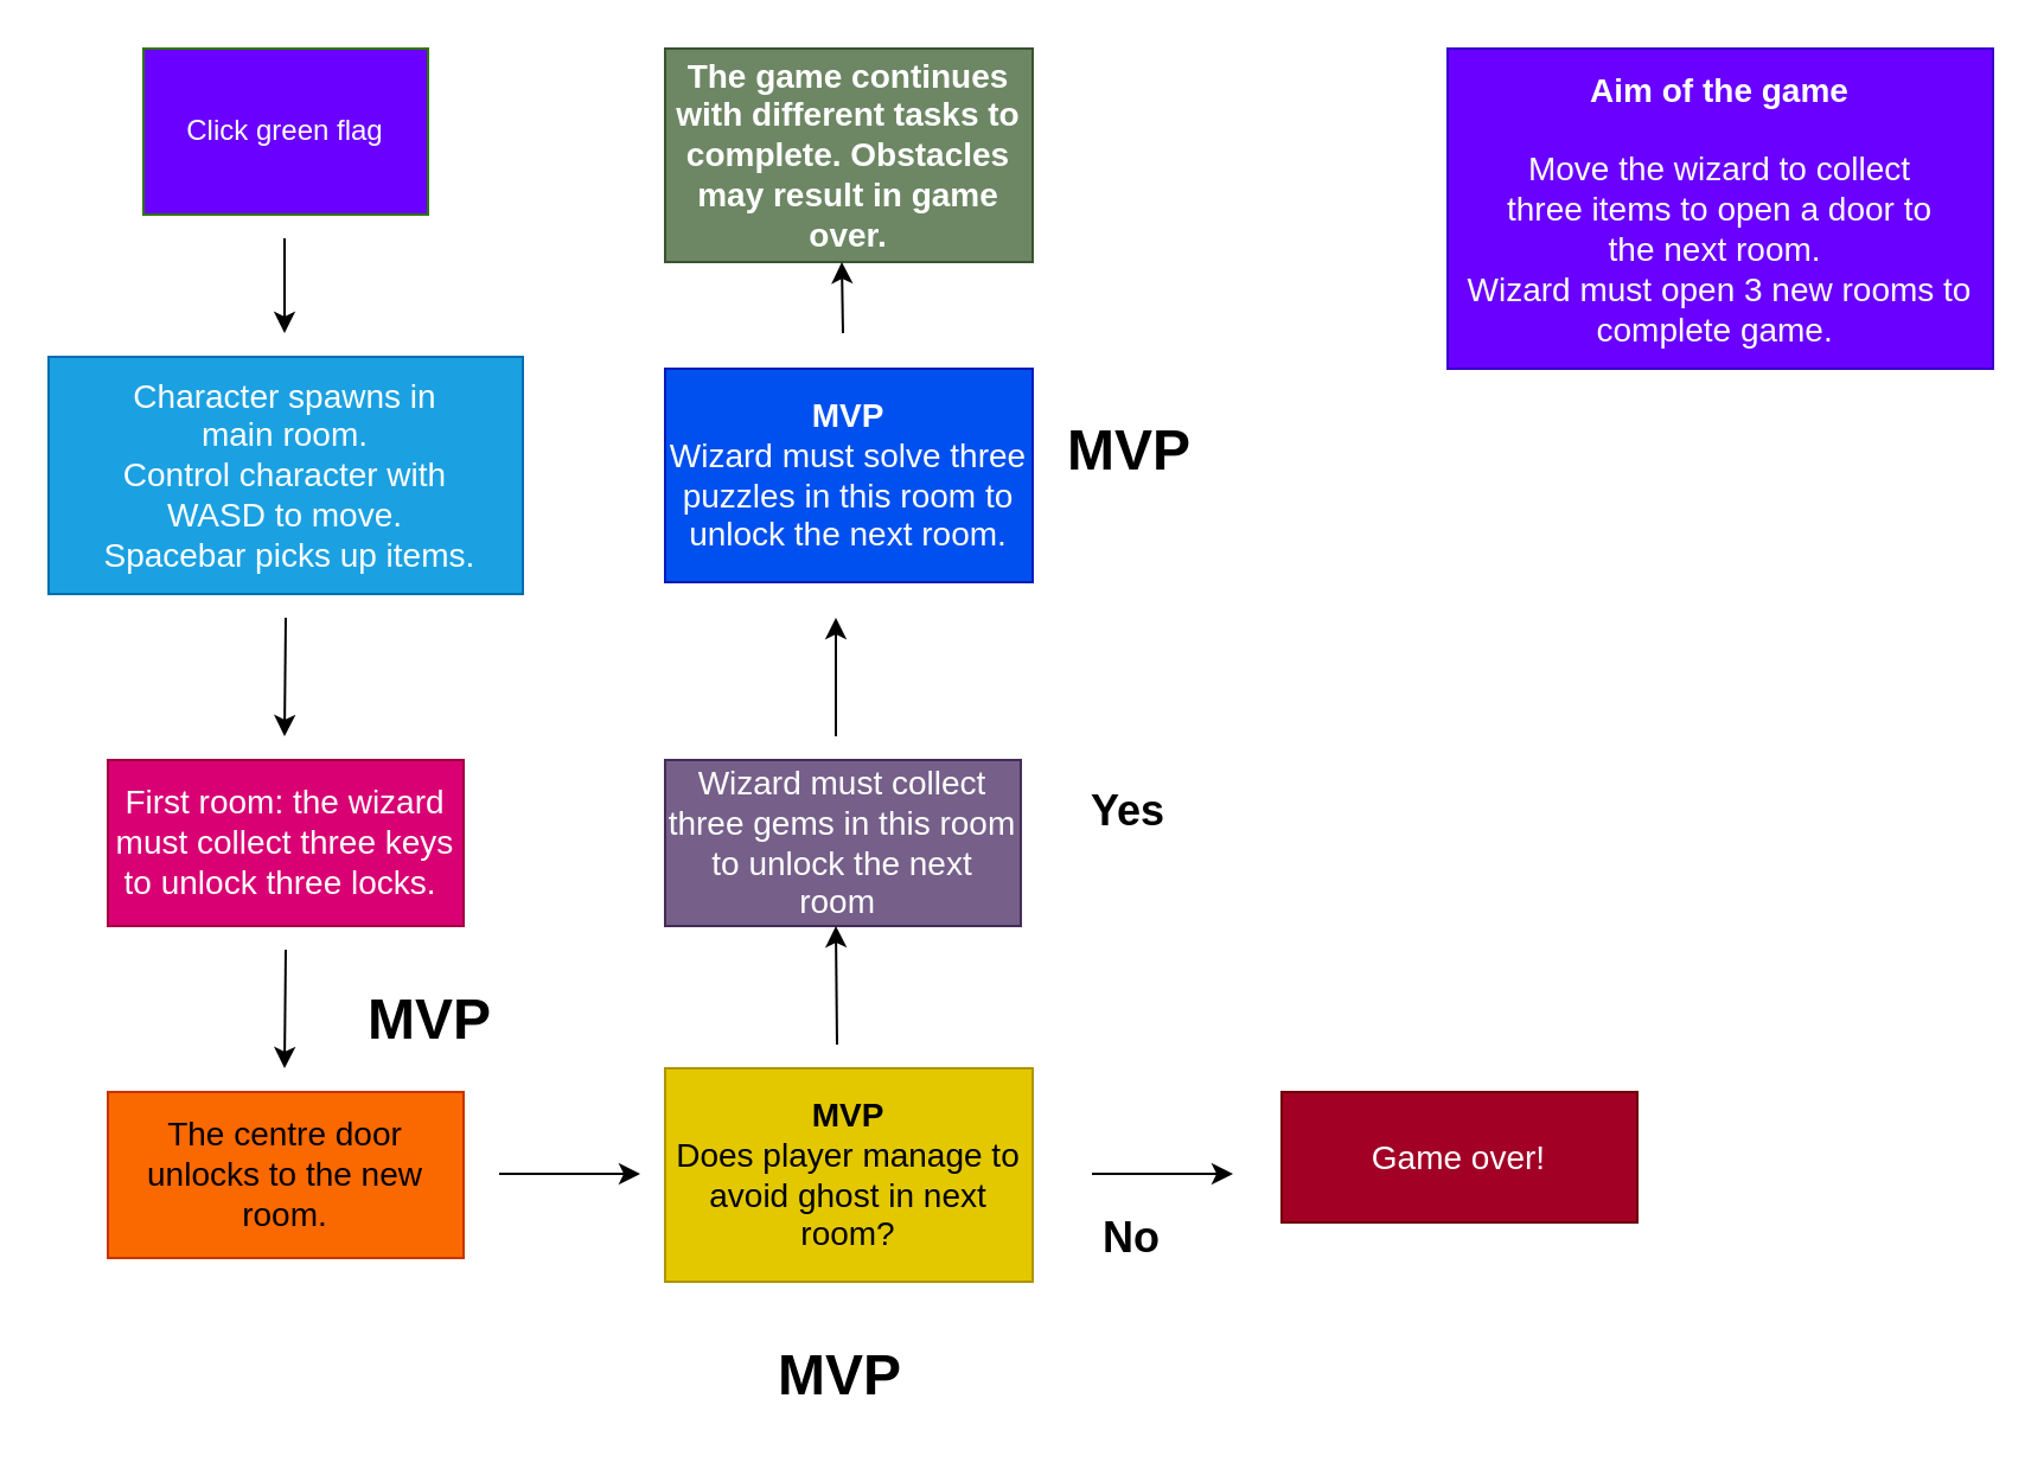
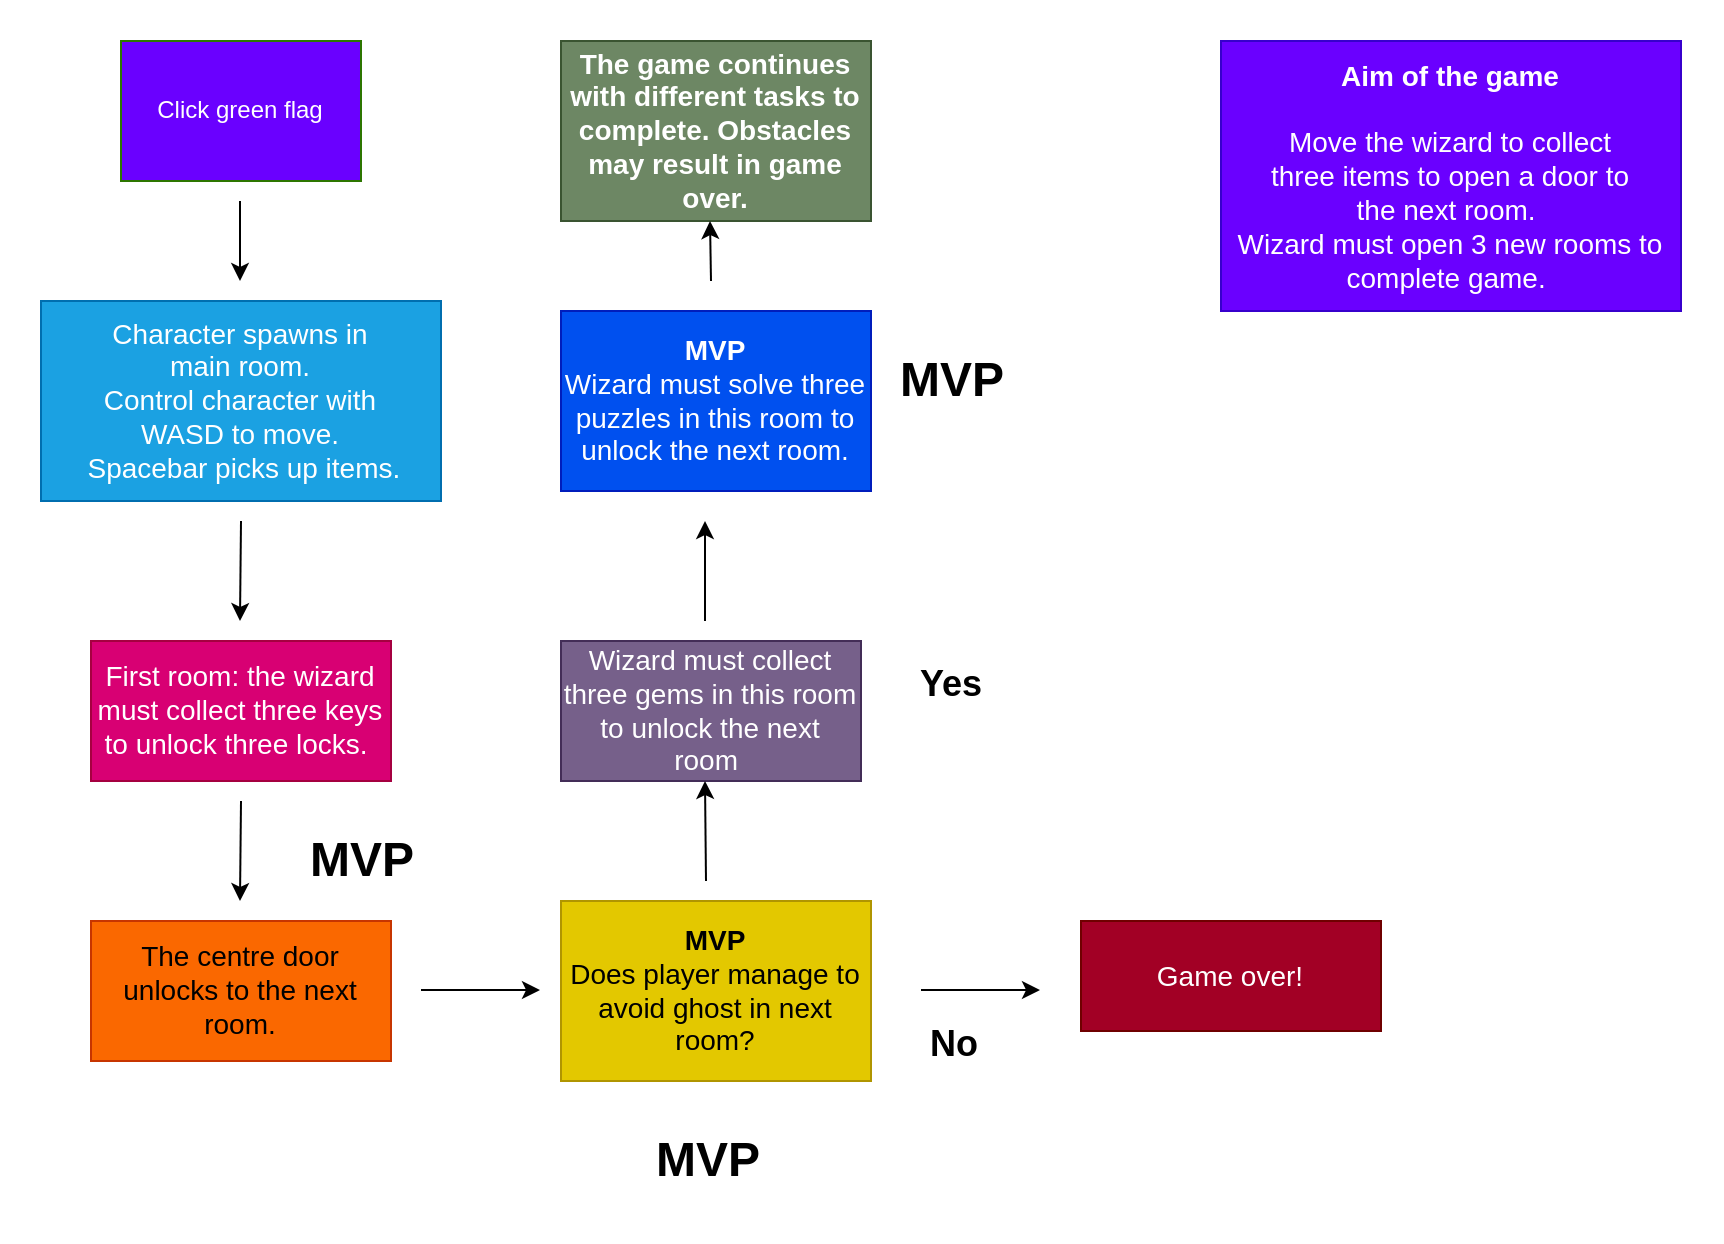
- <mxCell id="10" value="&lt;font style=&quot;font-size: 14px;&quot;&gt;The centre door unlocks to the new room.&lt;/font&gt;" style="rounded=0;whiteSpace=wrap;html=1;fillColor=#fa6800;fontColor=#000000;strokeColor=#C73500;" vertex="1" parent="1"><mxGeometry x="45" y="460" width="150" height="70" as="geometry" /></mxCell>
+ <mxCell id="10" value="&lt;font style=&quot;font-size: 14px;&quot;&gt;The centre door unlocks to the next room.&lt;/font&gt;" style="rounded=0;whiteSpace=wrap;html=1;fillColor=#fa6800;fontColor=#000000;strokeColor=#C73500;" vertex="1" parent="1"><mxGeometry x="45" y="460" width="150" height="70" as="geometry" /></mxCell>
